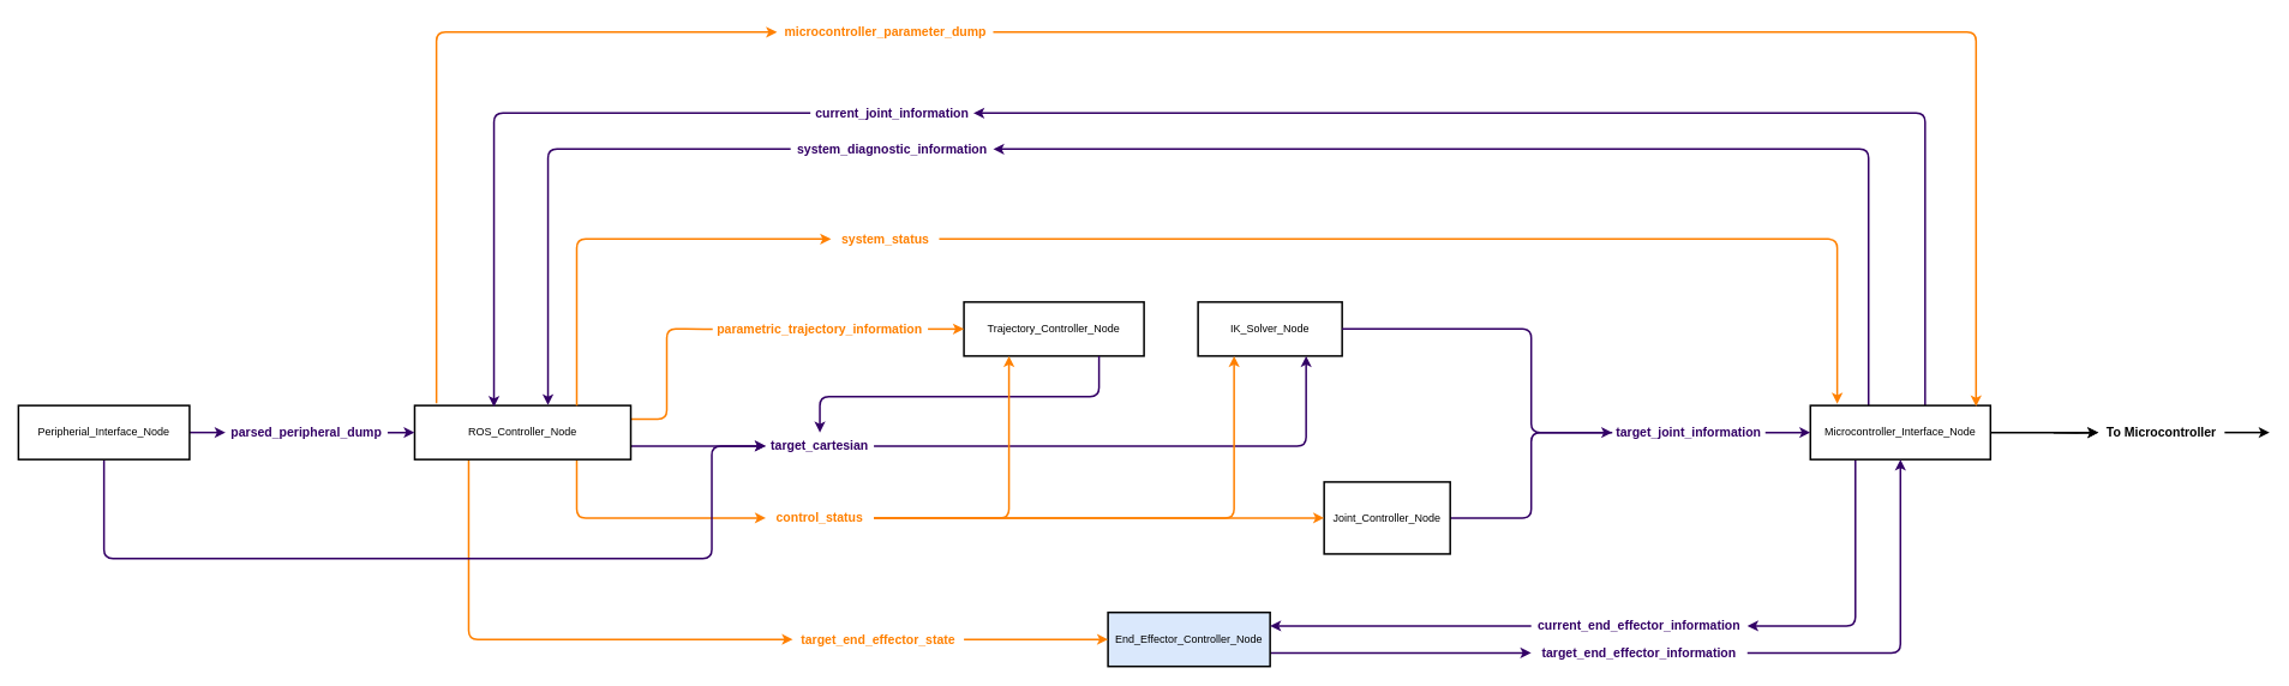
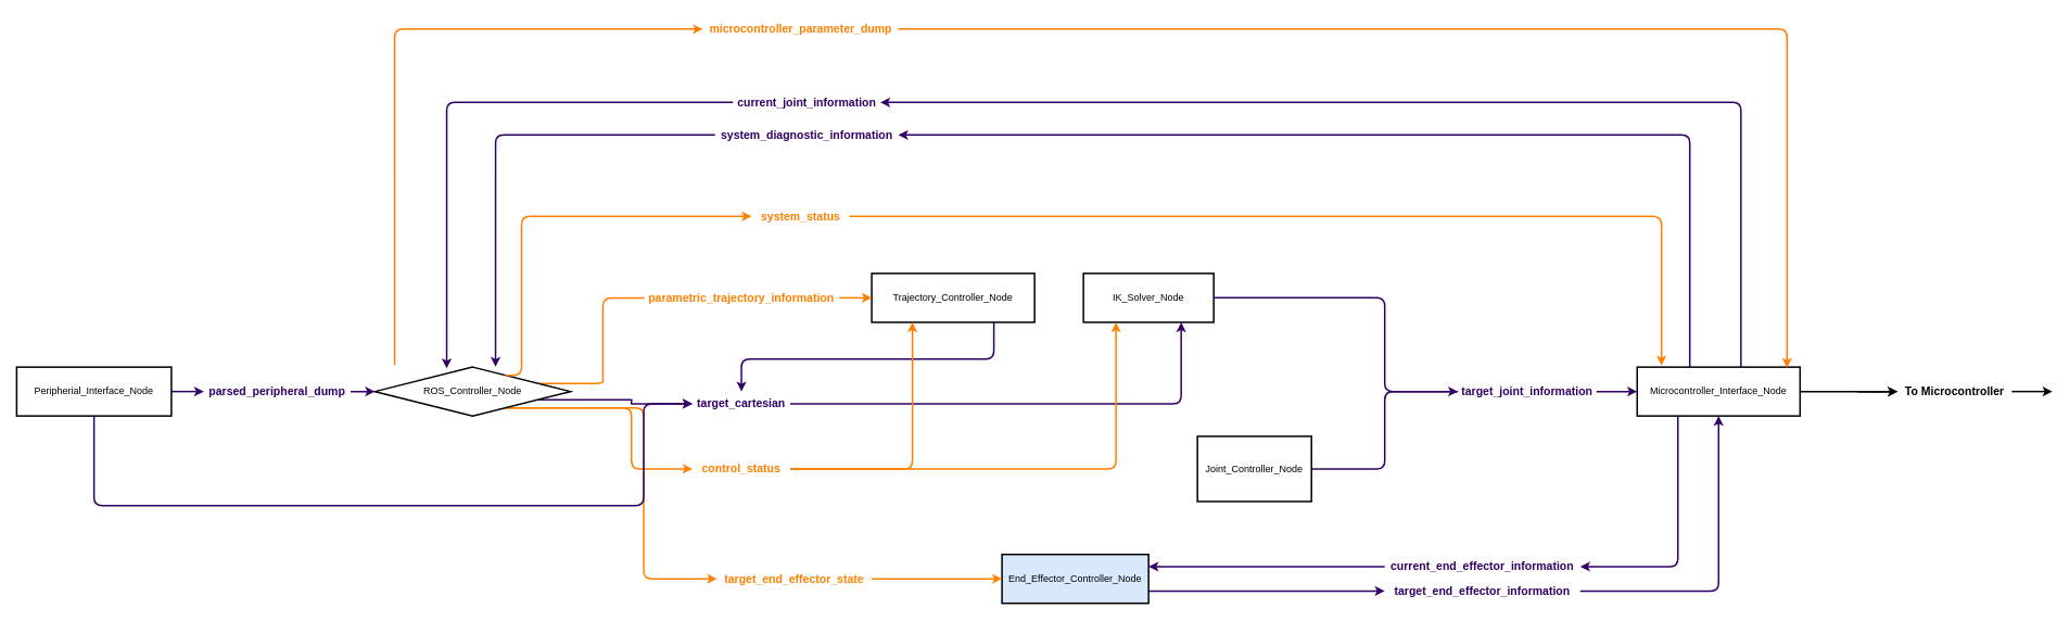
- <mxCell id="13" value="ROS_Controller_Node" style="rounded=0;whiteSpace=wrap;html=1;strokeWidth=2;" parent="1" vertex="1"><mxGeometry x="460" y="450" width="240" height="60" as="geometry" /></mxCell>
+ <mxCell id="13" value="ROS_Controller_Node" style="rhombus;whiteSpace=wrap;html=1;strokeWidth=2;" parent="1" vertex="1"><mxGeometry x="460" y="450" width="240" height="60" as="geometry" /></mxCell>
- <mxCell id="50" style="edgeStyle=orthogonalEdgeStyle;rounded=1;orthogonalLoop=1;jettySize=auto;html=1;exitX=1;exitY=0.5;exitDx=0;exitDy=0;entryX=0;entryY=0.5;entryDx=0;entryDy=0;strokeColor=#FF8000;strokeWidth=2;align=center;verticalAlign=middle;fontFamily=Helvetica;fontSize=11;fontColor=default;labelBackgroundColor=default;endArrow=classic;curved=0;" parent="1" source="51" target="23" edge="1"><mxGeometry relative="1" as="geometry" /></mxCell>
